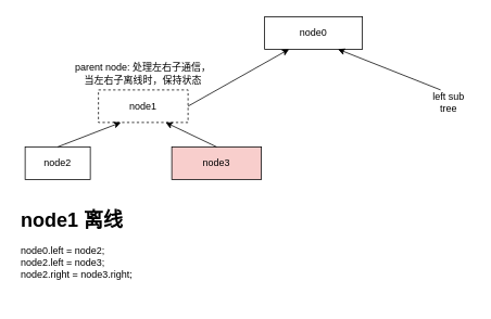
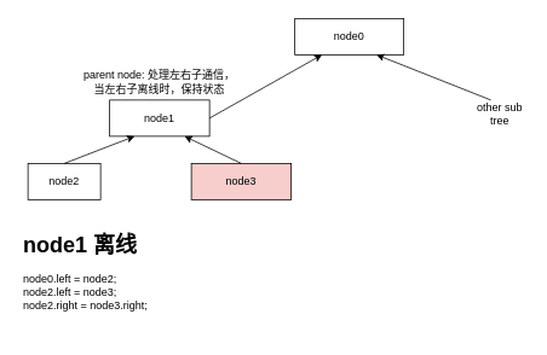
- <mxCell id="11" value="left sub tree" style="text;html=1;strokeColor=none;fillColor=none;align=center;verticalAlign=middle;whiteSpace=wrap;rounded=0;" vertex="1" parent="1"><mxGeometry x="520" y="110" width="60" height="30" as="geometry" /></mxCell>
+ <mxCell id="11" value="other sub tree" style="text;html=1;strokeColor=none;fillColor=none;align=center;verticalAlign=middle;whiteSpace=wrap;rounded=0;" vertex="1" parent="1"><mxGeometry x="520" y="110" width="60" height="30" as="geometry" /></mxCell>
- <mxCell id="2" value="node1" style="rounded=0;whiteSpace=wrap;html=1;dashed=1;" vertex="1" parent="1"><mxGeometry x="120" y="110" width="110" height="40" as="geometry" /></mxCell>
+ <mxCell id="2" value="node1" style="rounded=0;whiteSpace=wrap;html=1;" vertex="1" parent="1"><mxGeometry x="120" y="110" width="110" height="40" as="geometry" /></mxCell>
